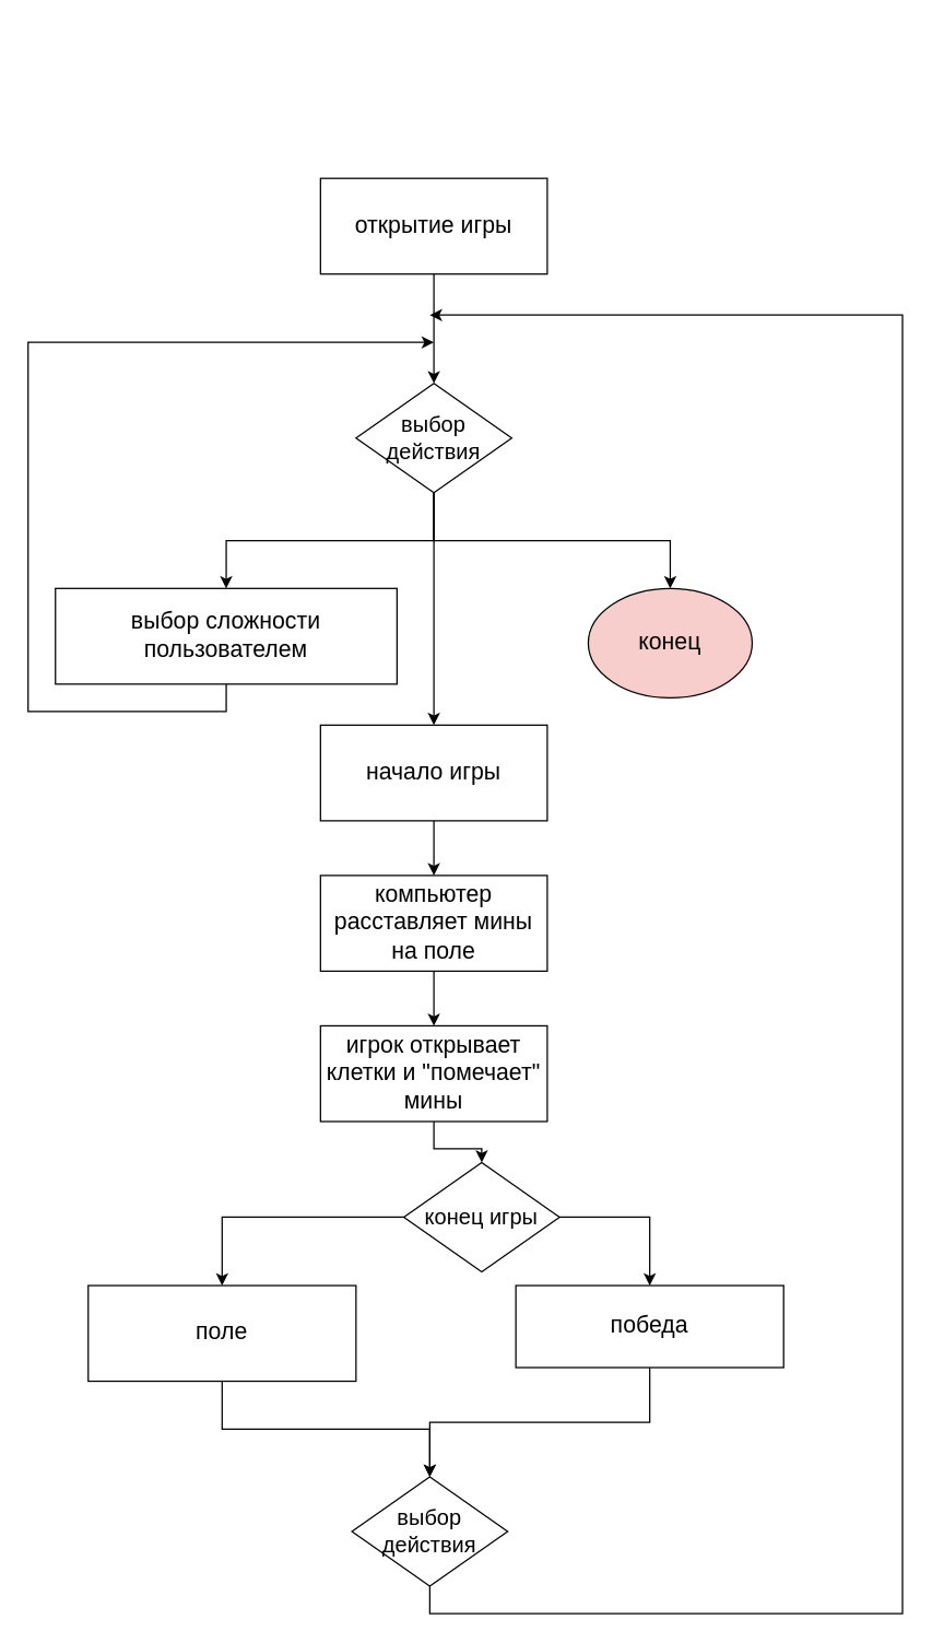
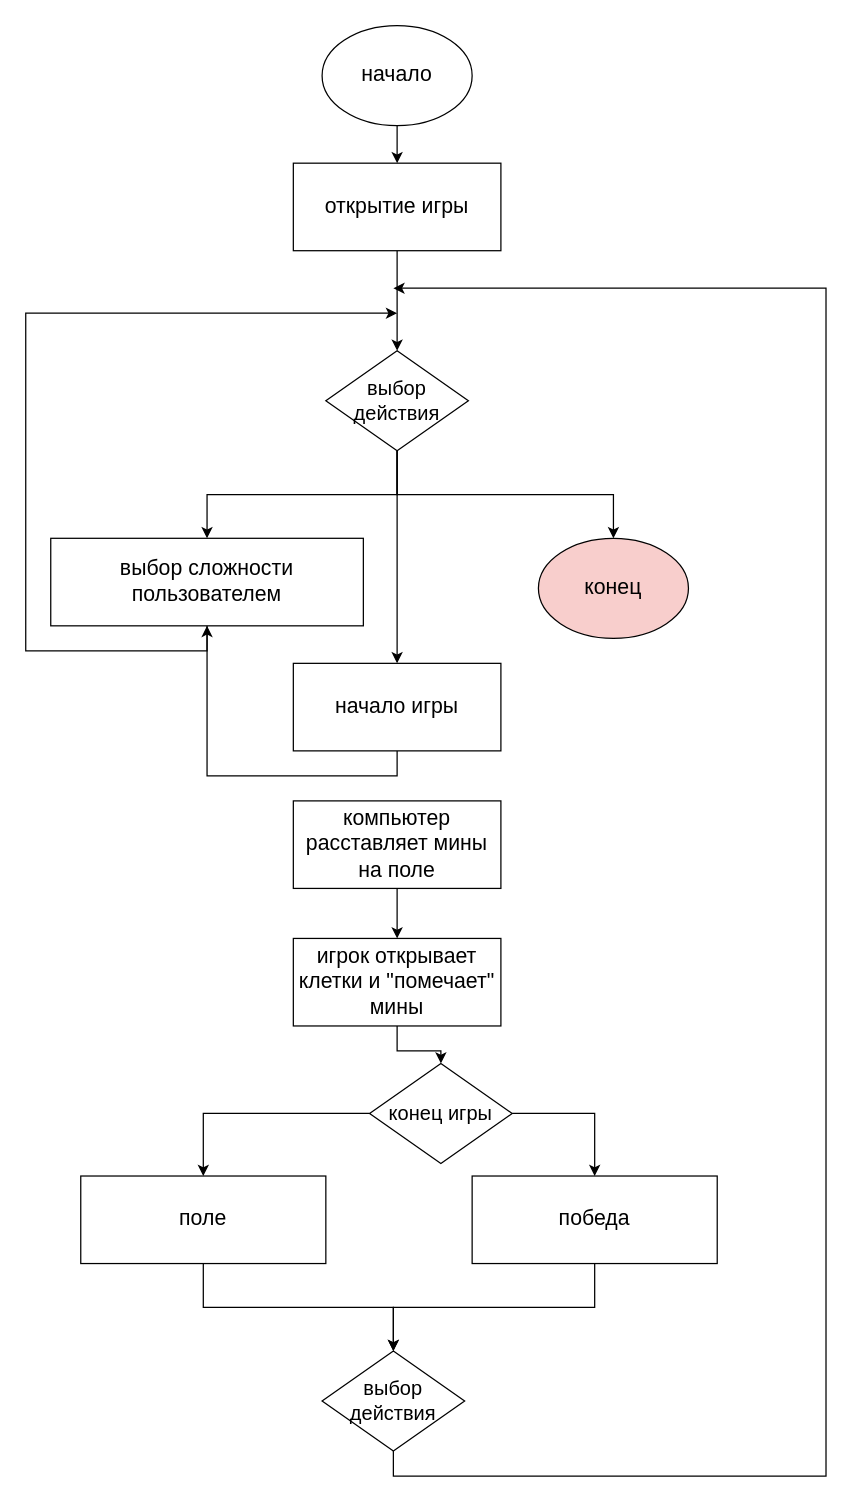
+ <mxCell id="2" value="&lt;font style=&quot;font-size: 17px;&quot;&gt;начало&lt;/font&gt;" style="ellipse;whiteSpace=wrap;html=1;" vertex="1" parent="1"><mxGeometry x="257" width="120" height="80" as="geometry" y="20" /></mxCell>
+ <mxCell id="26" value="" style="endArrow=classic;html=1;rounded=0;exitX=0.5;exitY=1;exitDx=0;exitDy=0;entryX=0.5;entryY=0;entryDx=0;entryDy=0;" edge="1" parent="1" source="2" target="25"><mxGeometry width="50" height="50" relative="1" as="geometry"><mxPoint x="520" y="260" as="sourcePoint" /><mxPoint x="350" y="230" as="targetPoint" /></mxGeometry></mxCell>
- <mxCell id="22" style="edgeStyle=orthogonalEdgeStyle;rounded=0;orthogonalLoop=1;jettySize=auto;html=1;exitX=0.5;exitY=1;exitDx=0;exitDy=0;entryX=0.5;entryY=0;entryDx=0;entryDy=0;" edge="1" parent="1" source="23" target="9"><mxGeometry relative="1" as="geometry" /></mxCell>
+ <mxCell id="22" style="edgeStyle=orthogonalEdgeStyle;rounded=0;orthogonalLoop=1;jettySize=auto;html=1;exitX=0.5;exitY=1;exitDx=0;exitDy=0;" edge="1" parent="1" source="23" target="21"><mxGeometry relative="1" as="geometry" /></mxCell>
- <mxCell id="16" value="&lt;span style=&quot;font-size: 17px;&quot;&gt;победа&lt;/span&gt;" style="rounded=0;whiteSpace=wrap;html=1;" vertex="1" parent="1"><mxGeometry x="377" y="940" width="196" height="60" as="geometry" /></mxCell>
+ <mxCell id="16" value="&lt;span style=&quot;font-size: 17px;&quot;&gt;победа&lt;/span&gt;" style="rounded=0;whiteSpace=wrap;html=1;" vertex="1" parent="1"><mxGeometry x="377" y="940" width="196" height="70" as="geometry" /></mxCell>
